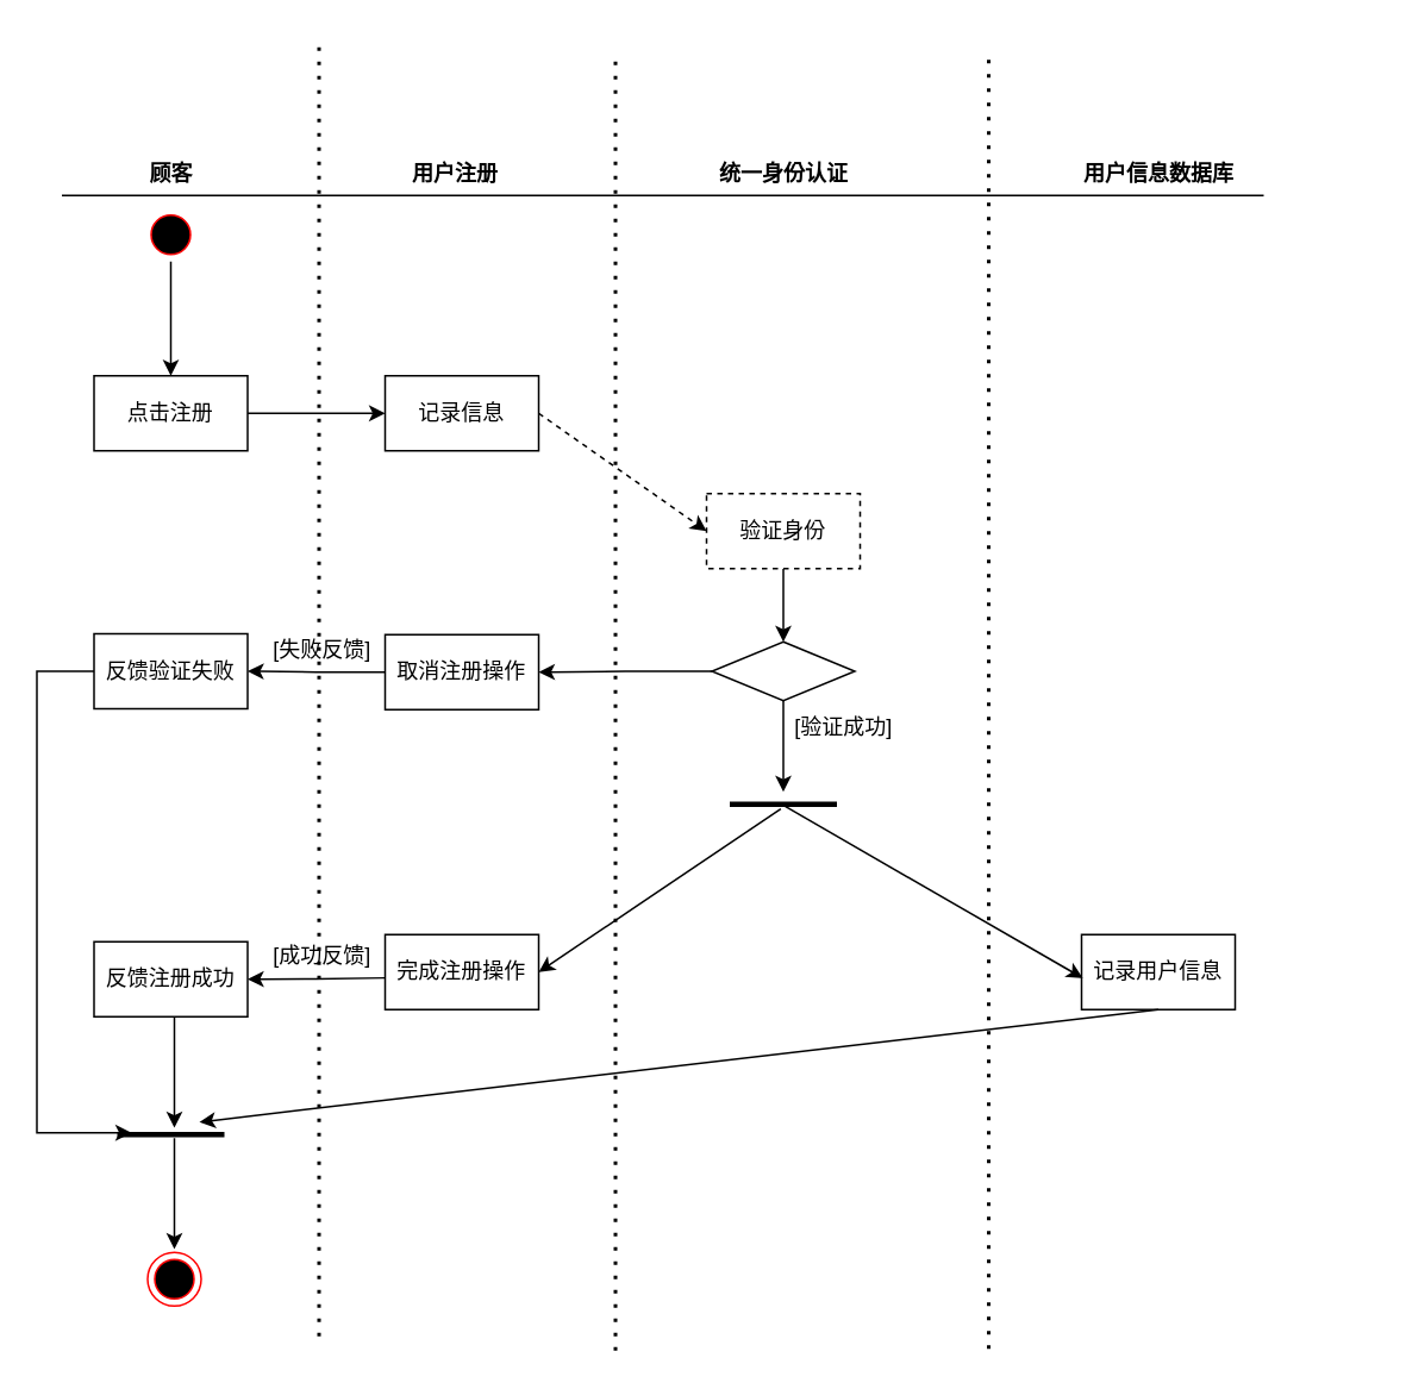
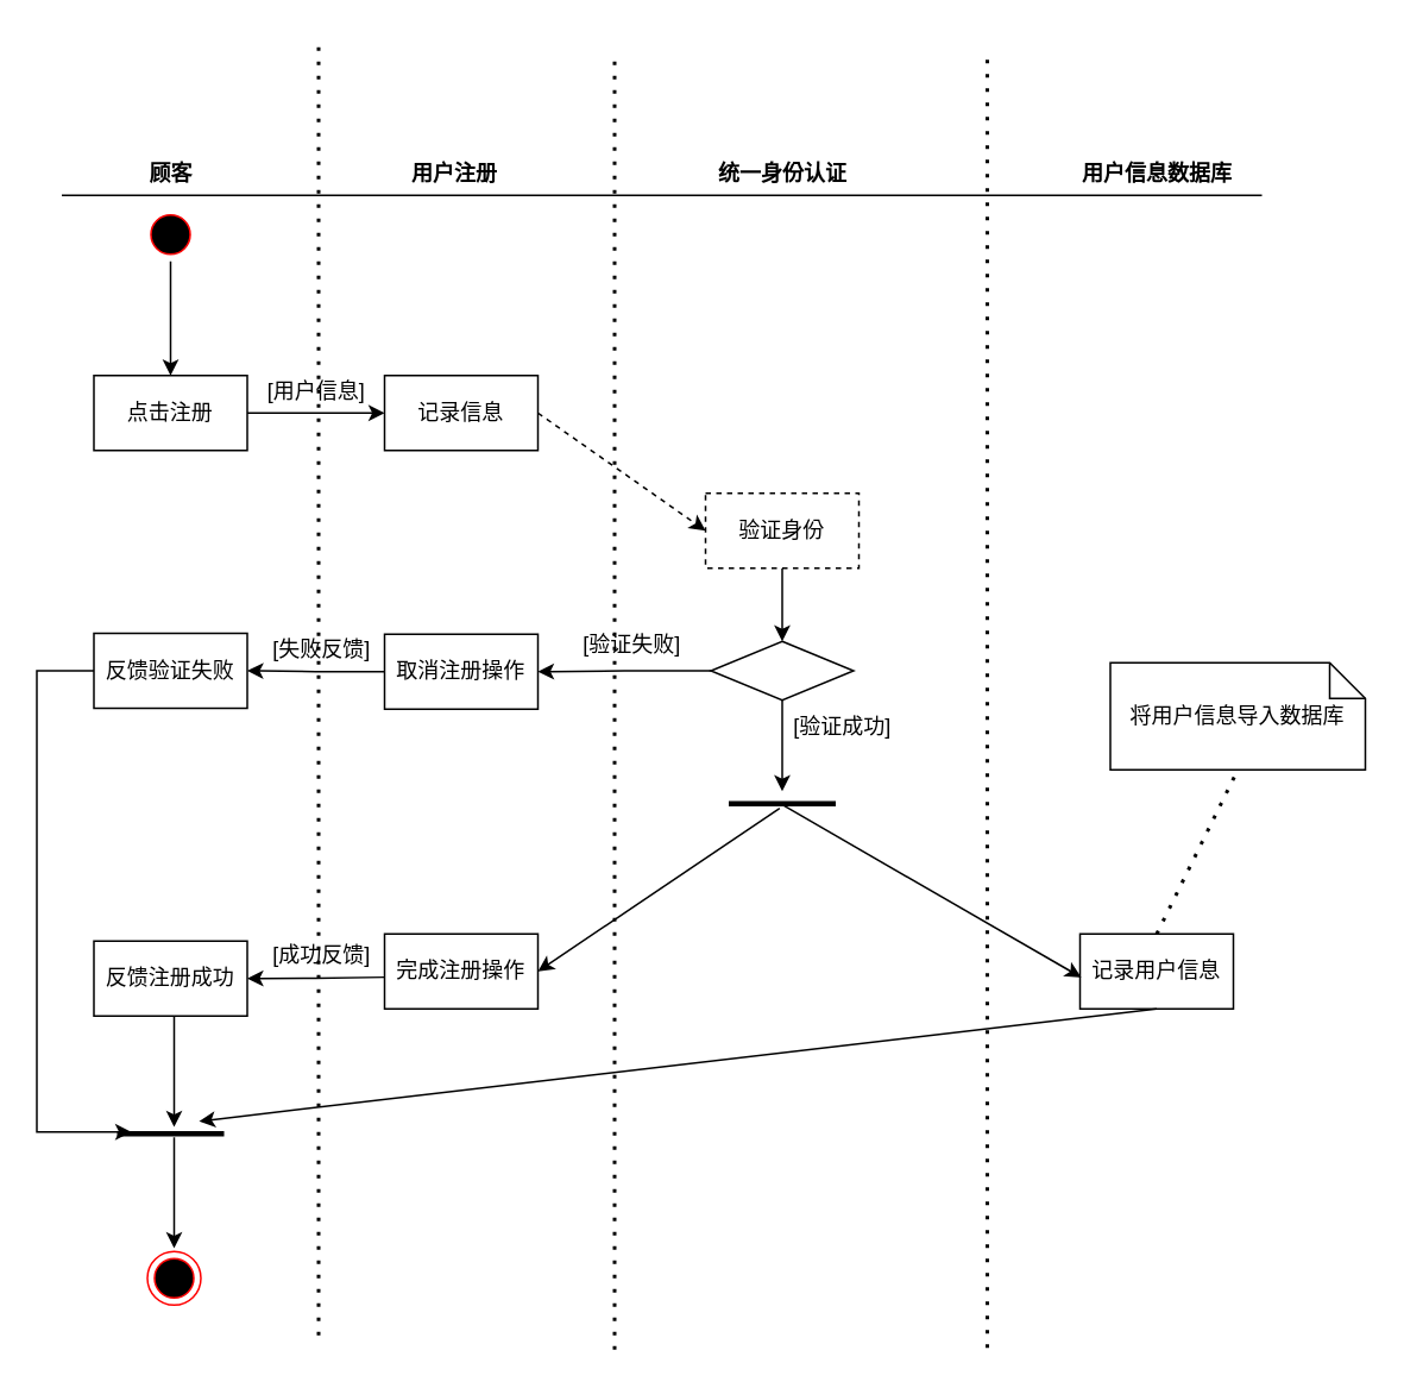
+ <mxCell id="12" value="[用户信息]" style="text;html=1;strokeColor=none;fillColor=none;align=center;verticalAlign=middle;whiteSpace=wrap;rounded=0;" vertex="1" parent="1"><mxGeometry x="147" y="204" width="60" height="30" as="geometry" /></mxCell>
+ <mxCell id="20" value="[验证失败]" style="text;html=1;strokeColor=none;fillColor=none;align=center;verticalAlign=middle;whiteSpace=wrap;rounded=0;" vertex="1" parent="1"><mxGeometry x="324" y="346" width="60" height="30" as="geometry" /></mxCell>
+ <mxCell id="42" value="将用户信息导入数据库" style="shape=note;size=20;whiteSpace=wrap;html=1;" vertex="1" parent="1"><mxGeometry x="622" y="371" width="143" height="60" as="geometry" /></mxCell>
+ <mxCell id="43" value="" style="endArrow=none;dashed=1;html=1;dashPattern=1 3;strokeWidth=2;rounded=0;exitX=0.5;exitY=0;exitDx=0;exitDy=0;entryX=0.5;entryY=1;entryDx=0;entryDy=0;entryPerimeter=0;" edge="1" parent="1" source="27" target="42"><mxGeometry width="50" height="50" relative="1" as="geometry"><mxPoint x="715" y="539" as="sourcePoint" /><mxPoint x="765" y="489" as="targetPoint" /></mxGeometry></mxCell>
